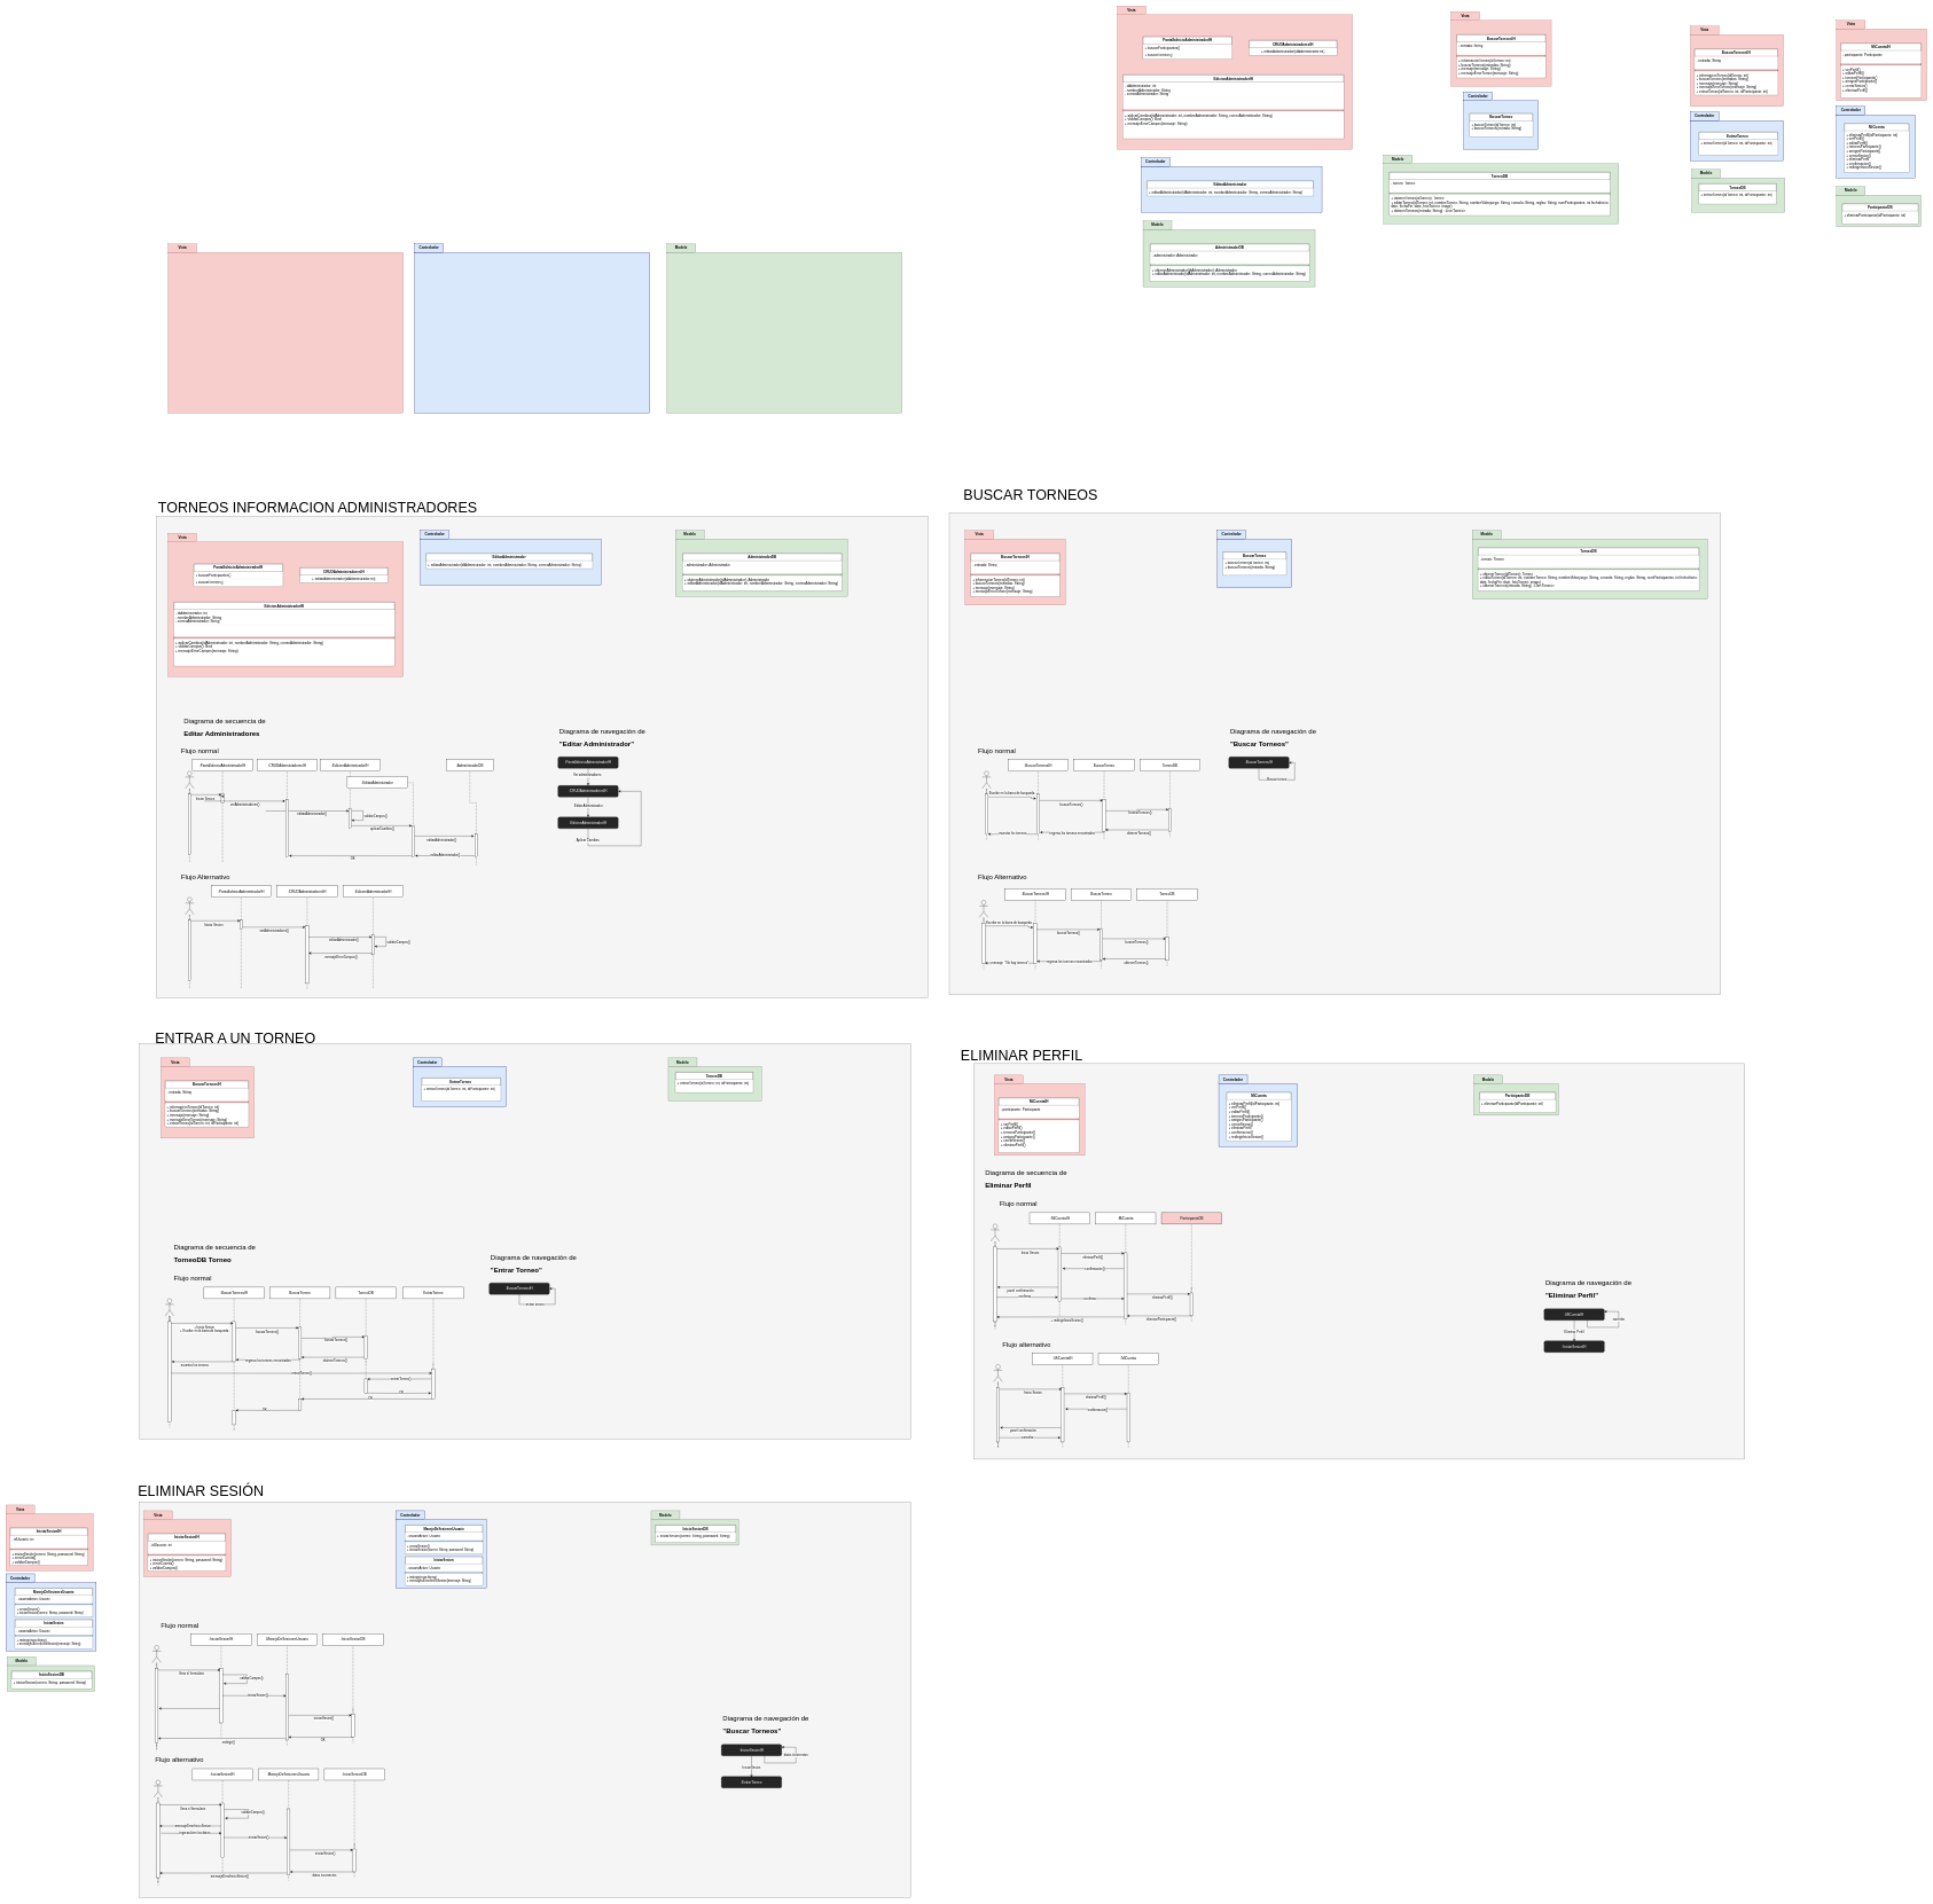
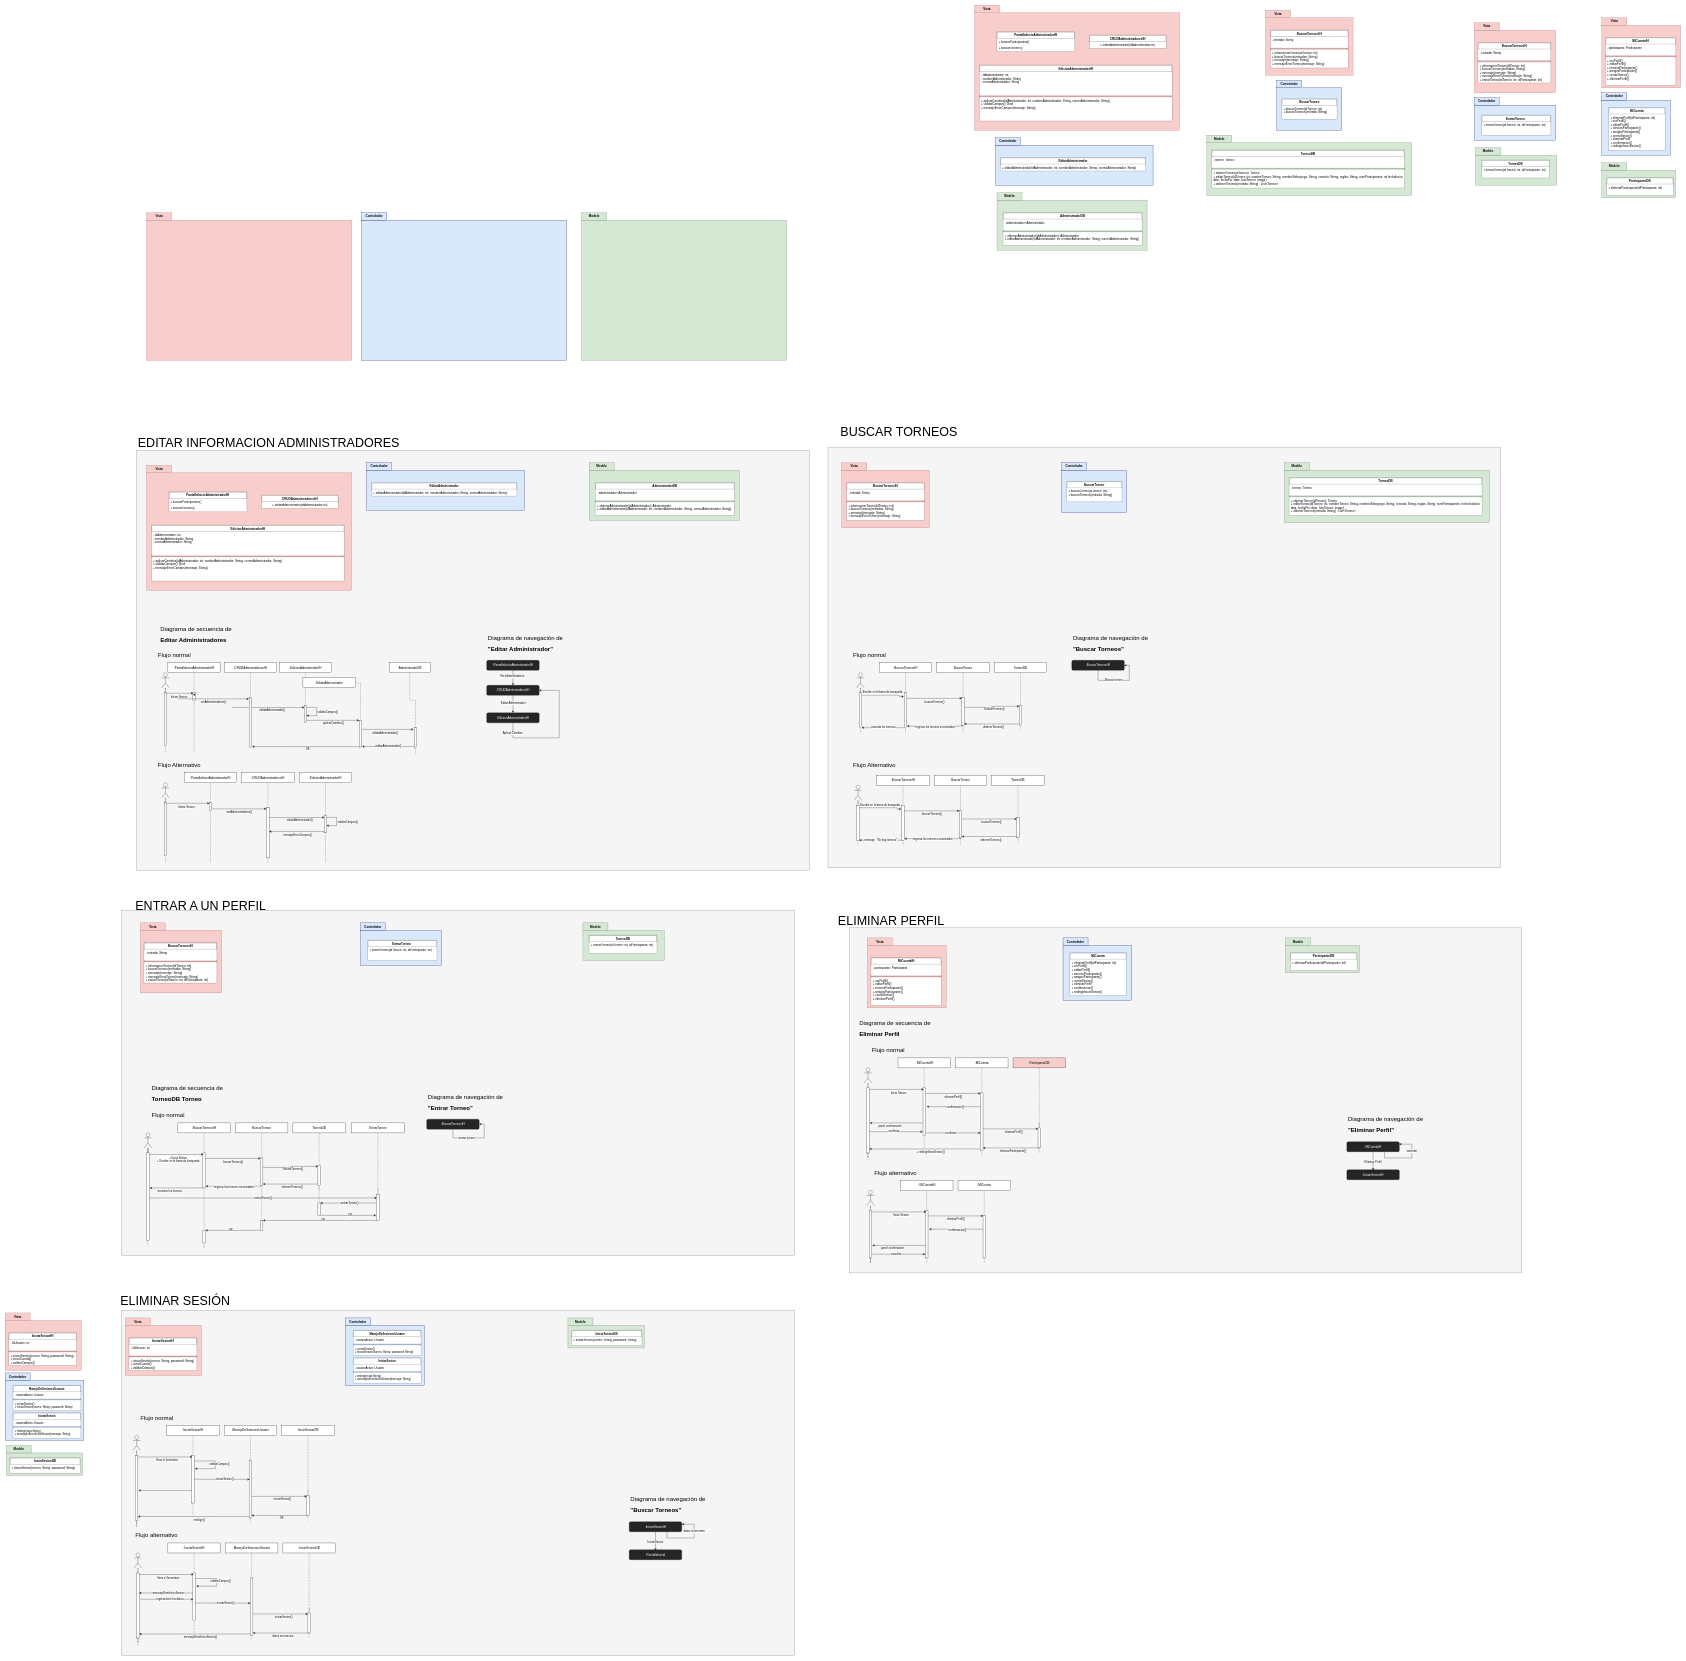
- <mxCell id="151" value="&lt;h1 style=&quot;&quot;&gt;&lt;span style=&quot;font-weight: 400;&quot;&gt;&lt;font style=&quot;font-size: 50px;&quot;&gt;TORNEOS INFORMACION ADMINISTRADORES&lt;/font&gt;&lt;/span&gt;&lt;/h1&gt;" style="text;html=1;strokeColor=none;fillColor=none;spacing=5;spacingTop=-20;whiteSpace=wrap;overflow=hidden;rounded=0;fontSize=14;" vertex="1" parent="1"><mxGeometry x="546" y="1730" width="1150" height="90" as="geometry" /></mxCell>
+ <mxCell id="151" value="&lt;h1 style=&quot;&quot;&gt;&lt;span style=&quot;font-weight: 400;&quot;&gt;&lt;font style=&quot;font-size: 50px;&quot;&gt;EDITAR INFORMACION ADMINISTRADORES&lt;/font&gt;&lt;/span&gt;&lt;/h1&gt;" style="text;html=1;strokeColor=none;fillColor=none;spacing=5;spacingTop=-20;whiteSpace=wrap;overflow=hidden;rounded=0;fontSize=14;" vertex="1" parent="1"><mxGeometry x="546" y="1730" width="1150" height="90" as="geometry" /></mxCell>
- <mxCell id="230" value="&lt;span style=&quot;font-size: 50px;&quot;&gt;ENTRAR A UN TORNEO&lt;/span&gt;" style="text;html=1;strokeColor=none;fillColor=none;spacing=5;spacingTop=-20;whiteSpace=wrap;overflow=hidden;rounded=0;fontSize=14;" vertex="1" parent="1"><mxGeometry x="536" y="3600" width="1150" height="50" as="geometry" /></mxCell>
+ <mxCell id="230" value="&lt;span style=&quot;font-size: 50px;&quot;&gt;ENTRAR A UN PERFIL&lt;/span&gt;" style="text;html=1;strokeColor=none;fillColor=none;spacing=5;spacingTop=-20;whiteSpace=wrap;overflow=hidden;rounded=0;fontSize=14;" vertex="1" parent="1"><mxGeometry x="536" y="3600" width="1150" height="50" as="geometry" /></mxCell>
- <mxCell id="387" value=":EntrarTorneo" style="rounded=1;whiteSpace=wrap;html=1;fontColor=#FFFFFF;fillColor=#252525;" vertex="1" parent="1"><mxGeometry x="2516" y="6197" width="210" height="40" as="geometry" /></mxCell>
+ <mxCell id="387" value=":PantallaInicial" style="rounded=1;whiteSpace=wrap;html=1;fontColor=#FFFFFF;fillColor=#252525;" vertex="1" parent="1"><mxGeometry x="2516" y="6197" width="210" height="40" as="geometry" /></mxCell>
